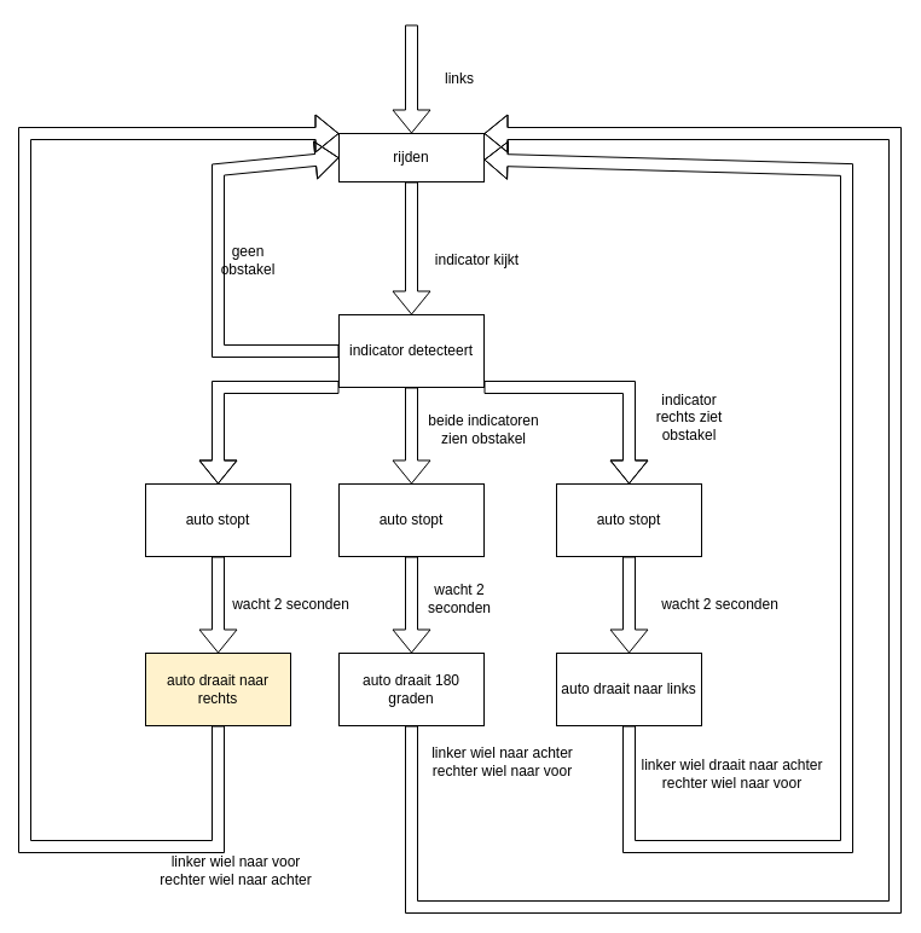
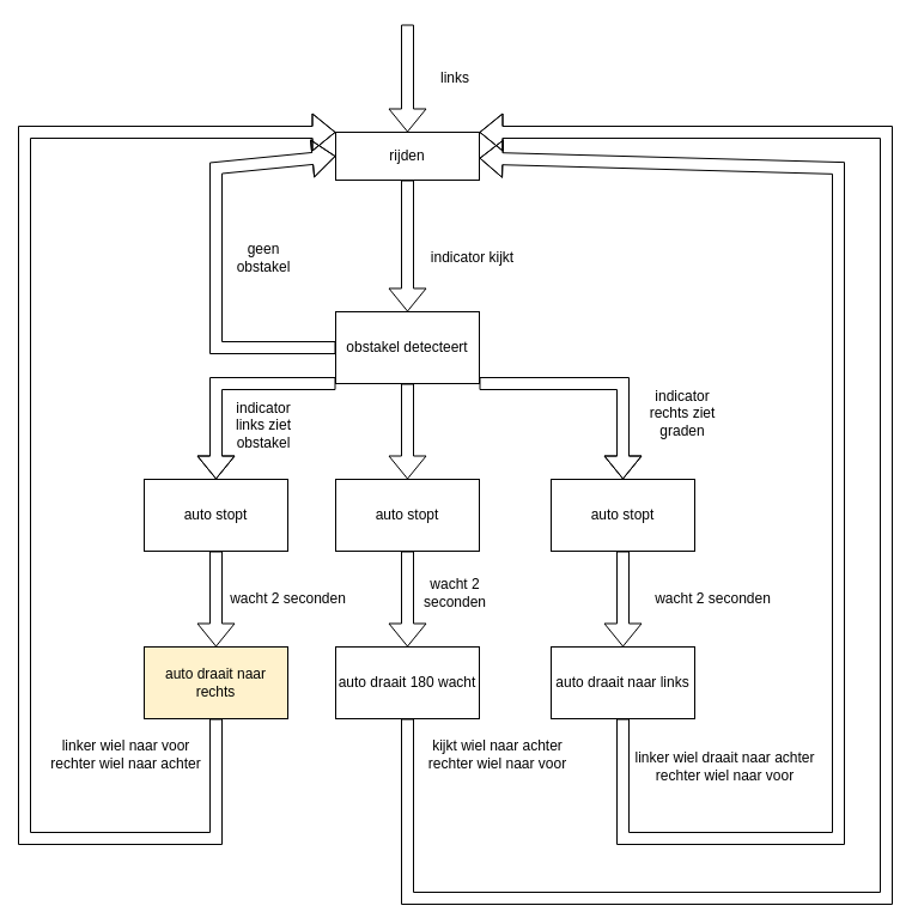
- <mxCell id="9" value="geen obstakel" style="text;html=1;strokeColor=none;fillColor=none;align=center;verticalAlign=middle;whiteSpace=wrap;rounded=0;" vertex="1" parent="1"><mxGeometry x="175" y="200" width="60" height="30" as="geometry" /></mxCell>
+ <mxCell id="9" value="geen obstakel" style="text;html=1;strokeColor=none;fillColor=none;align=center;verticalAlign=middle;whiteSpace=wrap;rounded=0;" vertex="1" parent="1"><mxGeometry x="190" y="200" width="60" height="30" as="geometry" /></mxCell>
- <mxCell id="6" value="indicator detecteert" style="rounded=0;whiteSpace=wrap;html=1;" vertex="1" parent="1"><mxGeometry x="280" y="260" width="120" height="60" as="geometry" /></mxCell>
+ <mxCell id="6" value="obstakel detecteert" style="rounded=0;whiteSpace=wrap;html=1;" vertex="1" parent="1"><mxGeometry x="280" y="260" width="120" height="60" as="geometry" /></mxCell>
- <mxCell id="18" value="indicator rechts ziet obstakel" style="text;html=1;strokeColor=none;fillColor=none;align=center;verticalAlign=middle;whiteSpace=wrap;rounded=0;" vertex="1" parent="1"><mxGeometry x="540" y="330" width="60" height="30" as="geometry" /></mxCell>
+ <mxCell id="18" value="indicator rechts ziet graden" style="text;html=1;strokeColor=none;fillColor=none;align=center;verticalAlign=middle;whiteSpace=wrap;rounded=0;" vertex="1" parent="1"><mxGeometry x="540" y="330" width="60" height="30" as="geometry" /></mxCell>
+ <mxCell id="11" value="indicator links ziet obstakel" style="text;html=1;strokeColor=none;fillColor=none;align=center;verticalAlign=middle;whiteSpace=wrap;rounded=0;" vertex="1" parent="1"><mxGeometry x="190" y="340" width="60" height="30" as="geometry" /></mxCell>
- <mxCell id="15" value="beide indicatoren zien obstakel" style="text;html=1;strokeColor=none;fillColor=none;align=center;verticalAlign=middle;whiteSpace=wrap;rounded=0;" vertex="1" parent="1"><mxGeometry x="350" y="320" width="100" height="70" as="geometry" /></mxCell>
- <mxCell id="24" value="auto draait 180 graden" style="rounded=0;whiteSpace=wrap;html=1;" vertex="1" parent="1"><mxGeometry x="280" y="540" width="120" height="60" as="geometry" /></mxCell>
+ <mxCell id="24" value="auto draait 180 wacht" style="rounded=0;whiteSpace=wrap;html=1;" vertex="1" parent="1"><mxGeometry x="280" y="540" width="120" height="60" as="geometry" /></mxCell>
- <mxCell id="29" value="linker wiel naar achter&lt;br&gt;rechter wiel naar voor" style="text;html=1;align=center;verticalAlign=middle;resizable=0;points=[];autosize=1;strokeColor=none;fillColor=none;" vertex="1" parent="1"><mxGeometry x="350" y="615" width="130" height="30" as="geometry" /></mxCell>
+ <mxCell id="29" value="kijkt wiel naar achter&lt;br&gt;rechter wiel naar voor" style="text;html=1;align=center;verticalAlign=middle;resizable=0;points=[];autosize=1;strokeColor=none;fillColor=none;" vertex="1" parent="1"><mxGeometry x="350" y="615" width="130" height="30" as="geometry" /></mxCell>
- <mxCell id="33" value="linker wiel naar voor&lt;br&gt;rechter wiel naar achter" style="text;html=1;strokeColor=none;fillColor=none;align=center;verticalAlign=middle;whiteSpace=wrap;rounded=0;" vertex="1" parent="1"><mxGeometry x="130" y="705" width="130" height="30" as="geometry" /></mxCell>
+ <mxCell id="33" value="linker wiel naar voor&lt;br&gt;rechter wiel naar achter" style="text;html=1;strokeColor=none;fillColor=none;align=center;verticalAlign=middle;whiteSpace=wrap;rounded=0;" vertex="1" parent="1"><mxGeometry x="40" y="615" width="130" height="30" as="geometry" /></mxCell>
